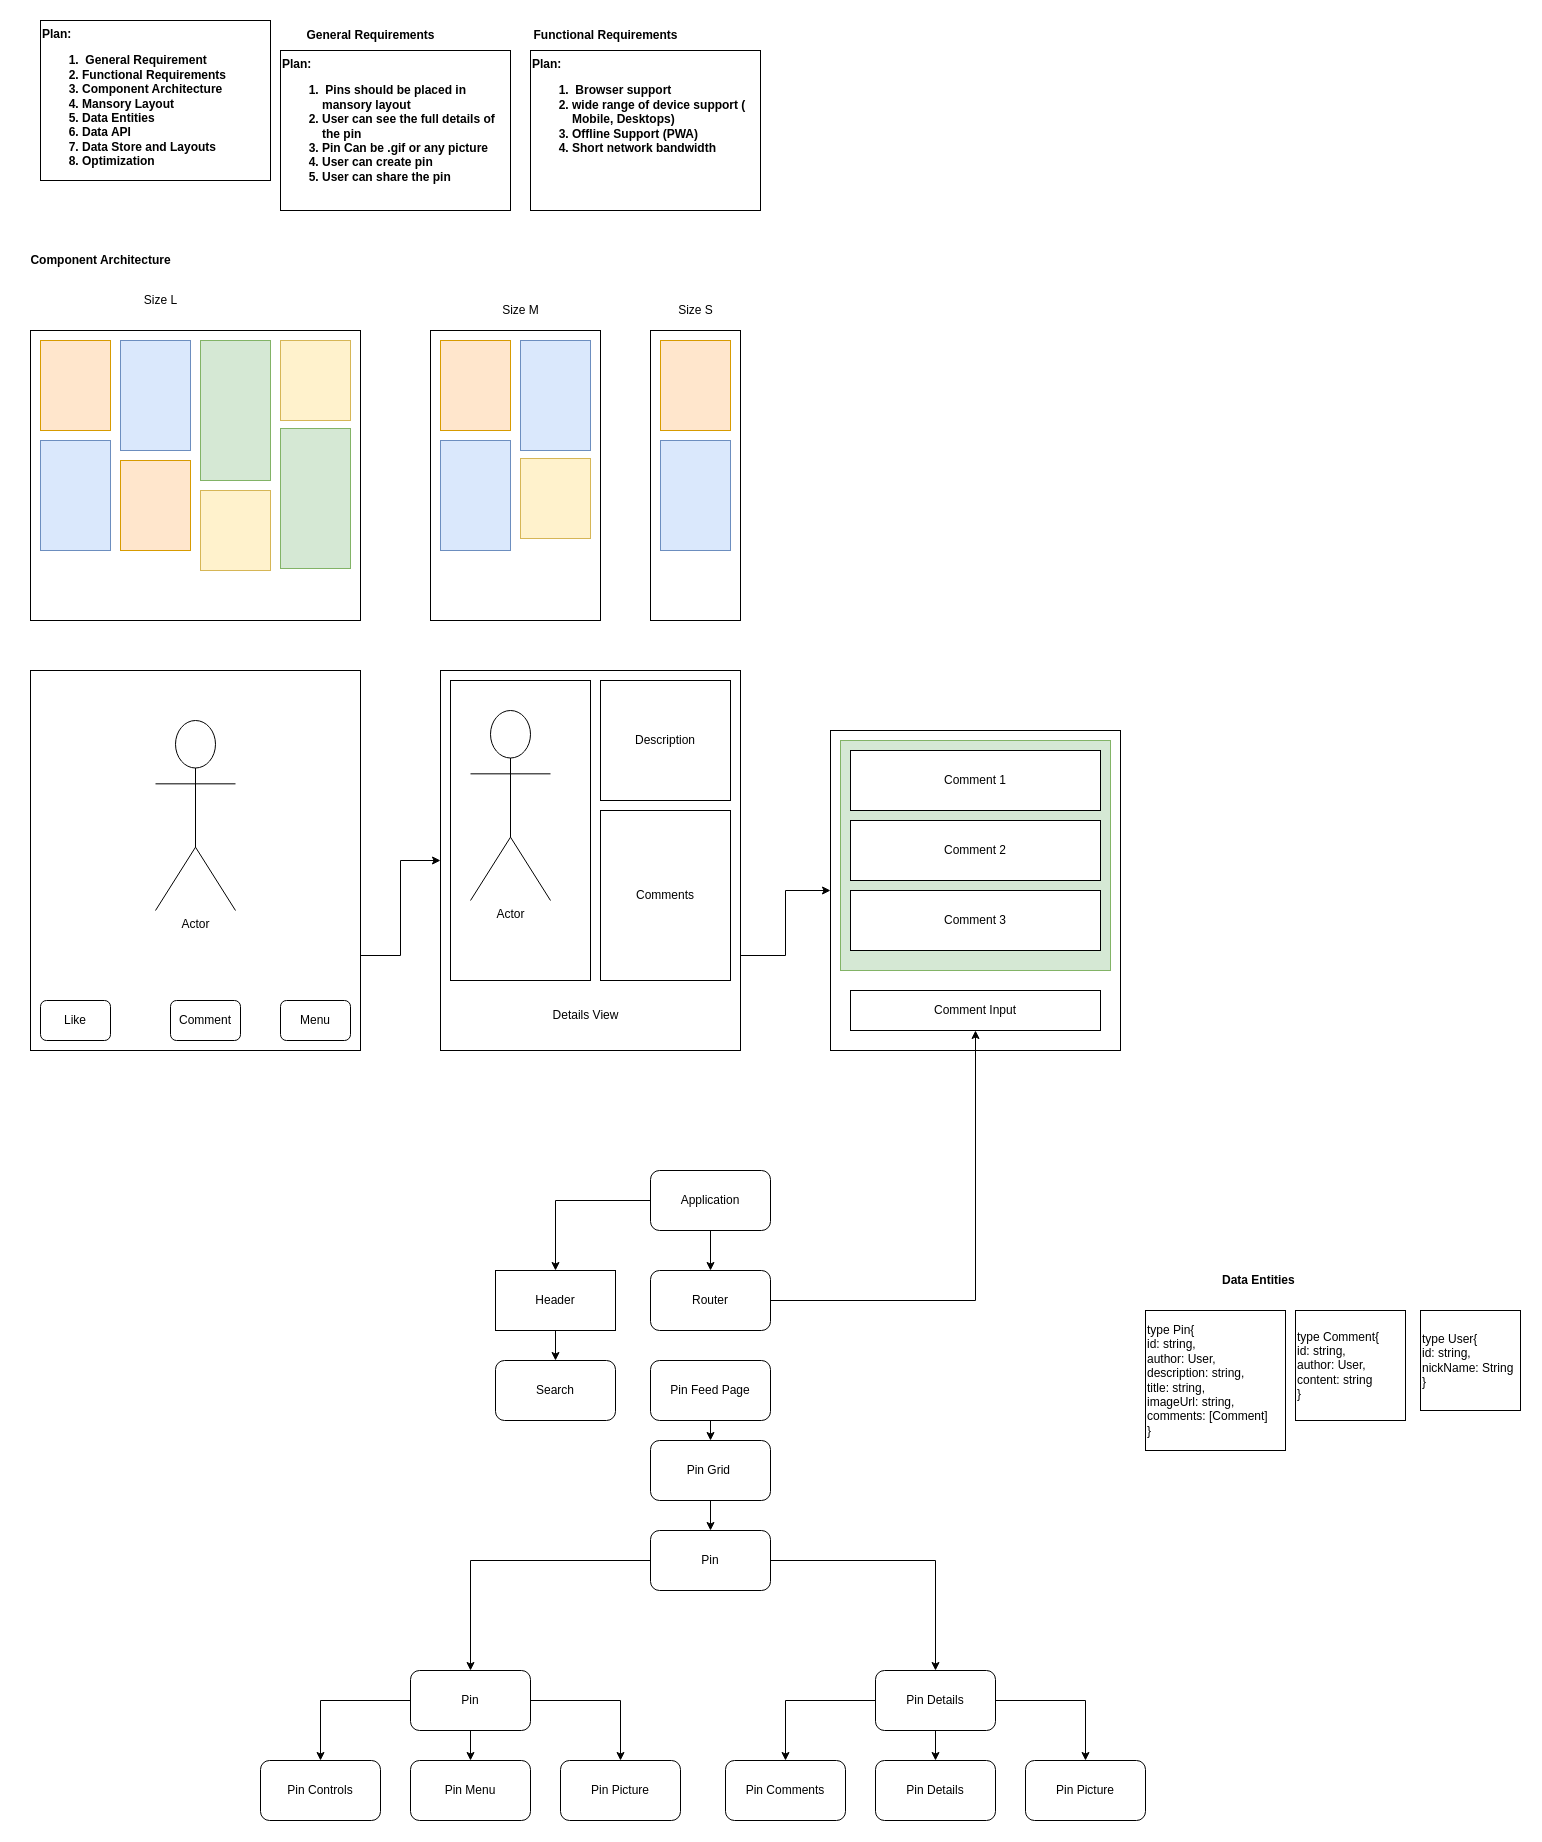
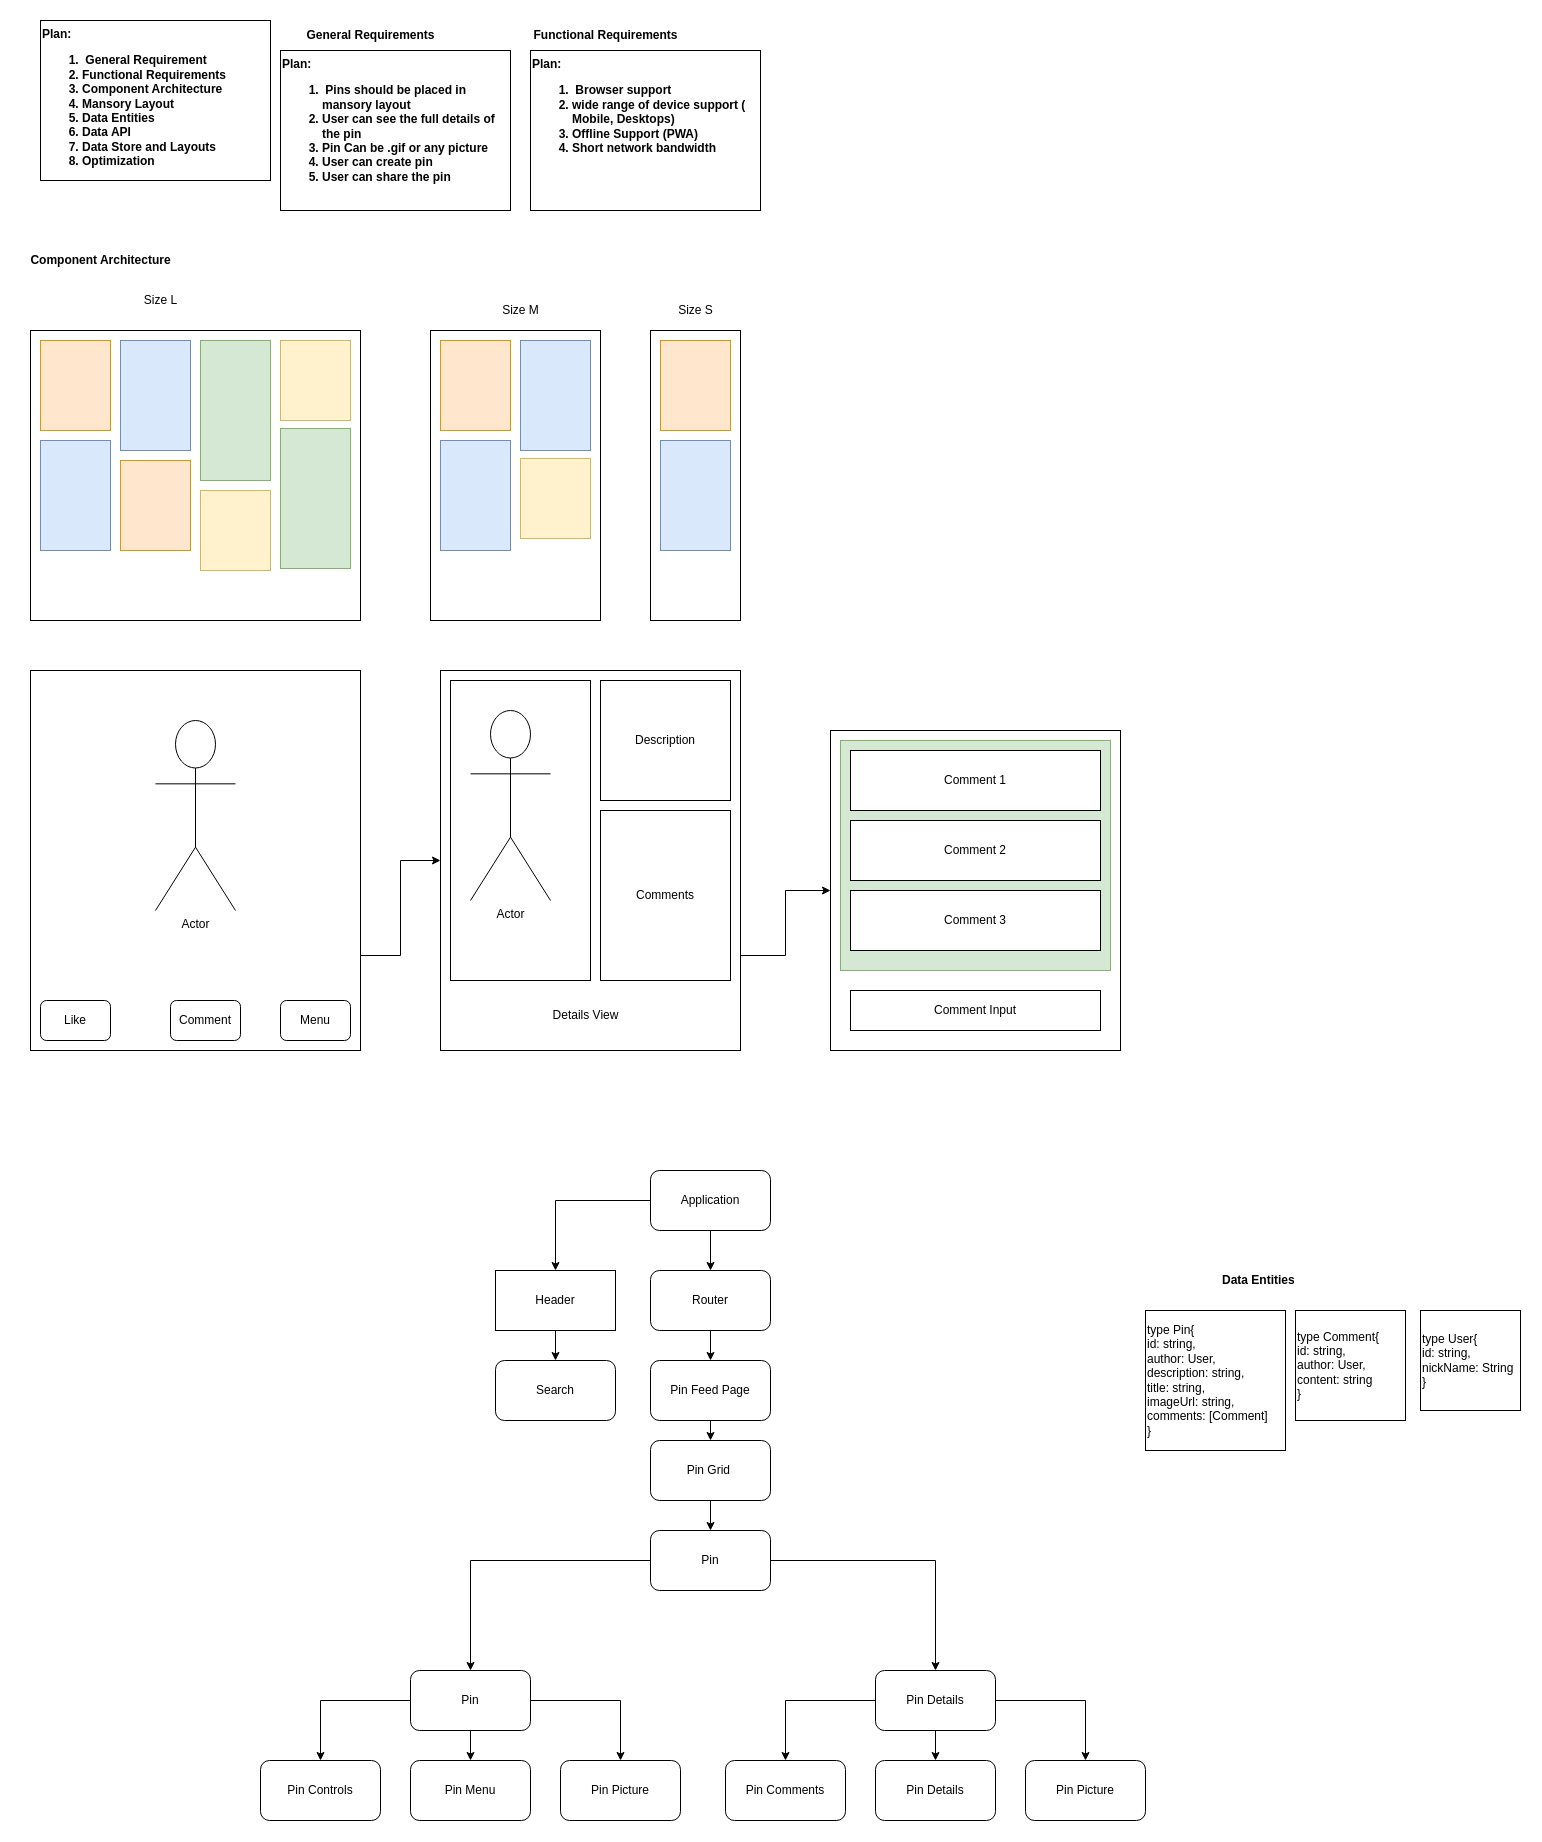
- <mxCell id="54" value="" style="edgeStyle=orthogonalEdgeStyle;rounded=0;orthogonalLoop=1;jettySize=auto;html=1;" edge="1" parent="1" source="55" target="47"><mxGeometry relative="1" as="geometry" /></mxCell>
+ <mxCell id="54" value="" style="edgeStyle=orthogonalEdgeStyle;rounded=0;orthogonalLoop=1;jettySize=auto;html=1;" edge="1" parent="1" source="55" target="57"><mxGeometry relative="1" as="geometry" /></mxCell>
